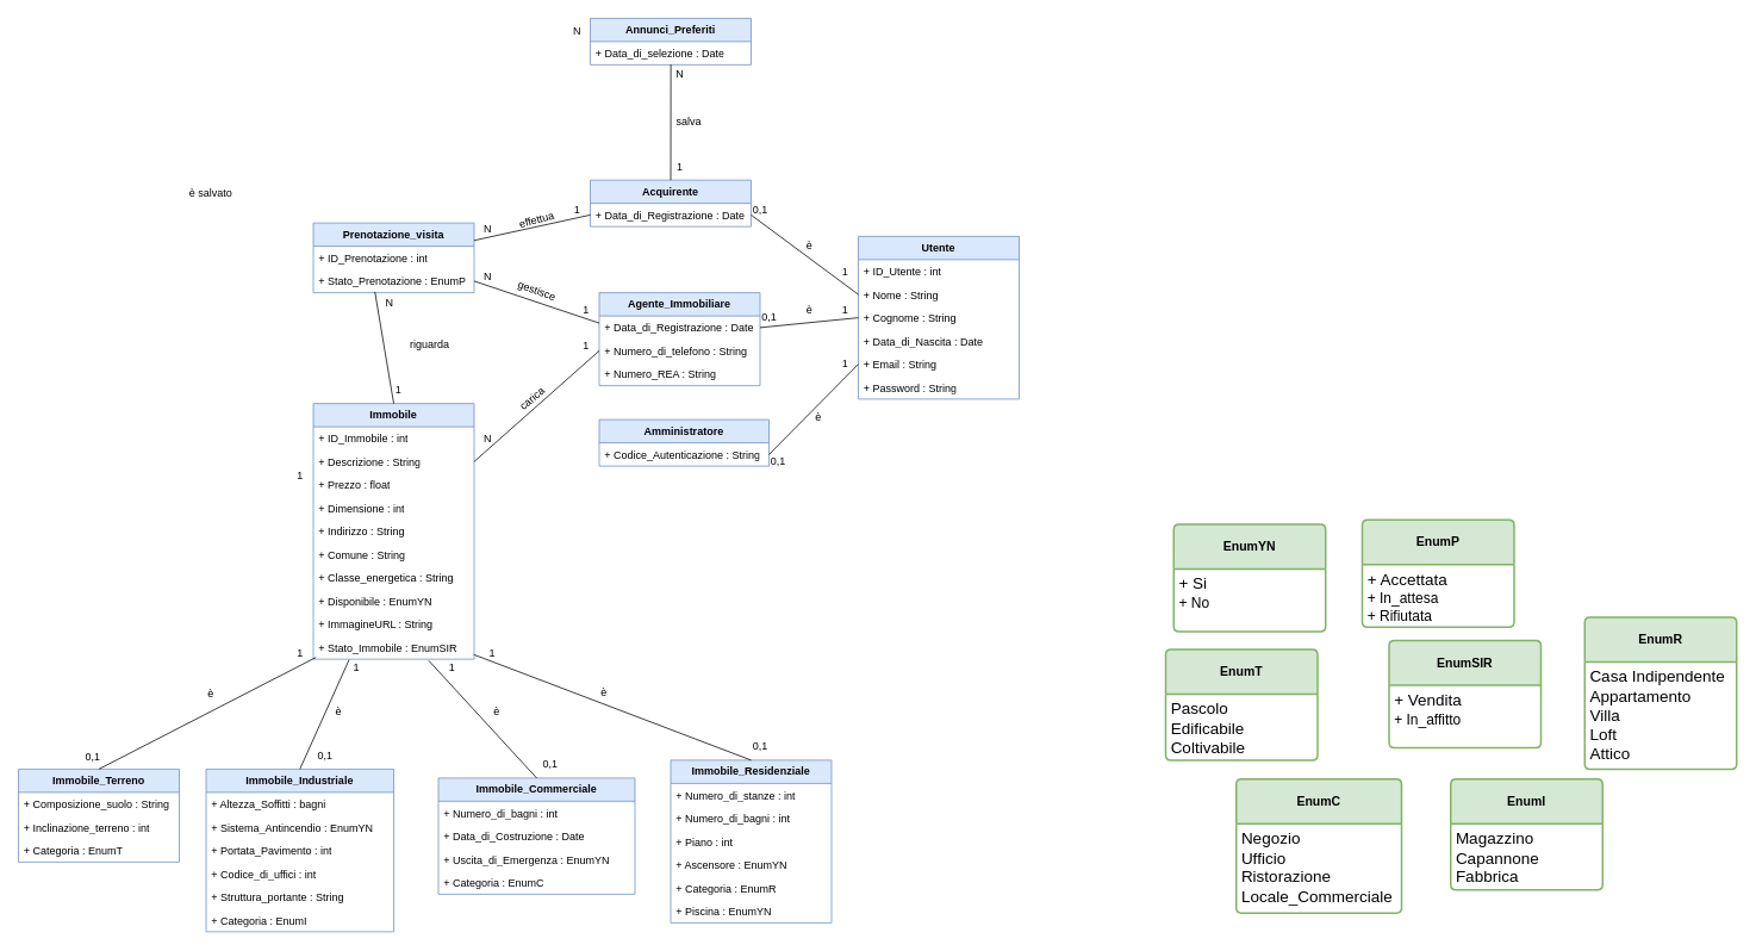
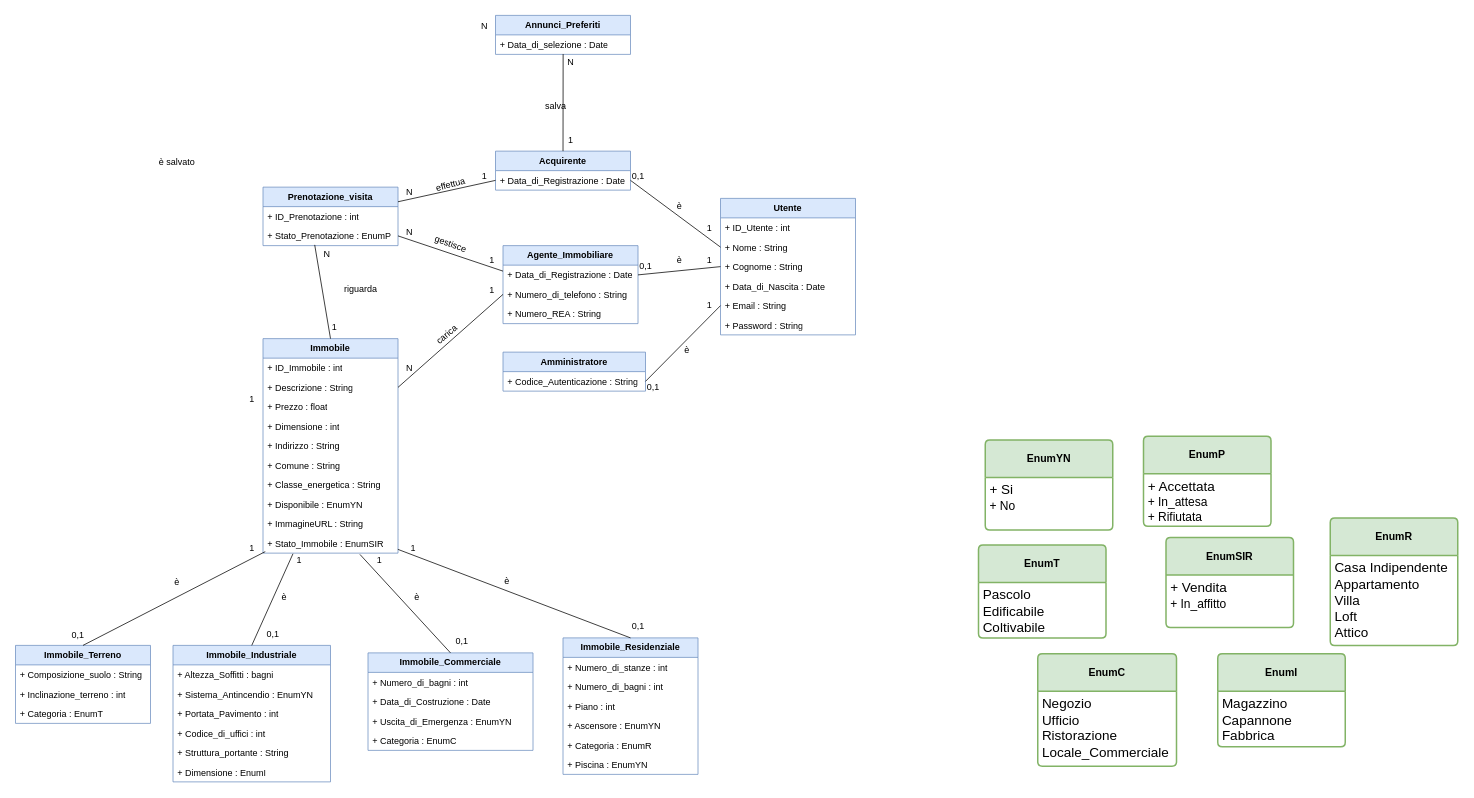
- <mxCell id="19" value="salva" style="text;html=1;align=center;verticalAlign=middle;resizable=0;points=[];autosize=1;strokeColor=none;fillColor=none;" parent="1" vertex="1"><mxGeometry x="745" y="121" width="50" height="30" as="geometry" /></mxCell>
+ <mxCell id="19" value="salva" style="text;html=1;align=center;verticalAlign=middle;resizable=0;points=[];autosize=1;strokeColor=none;fillColor=none;" parent="1" vertex="1"><mxGeometry x="715" y="126" width="50" height="30" as="geometry" /></mxCell>
- <mxCell id="39" value="+ Categoria : EnumI" style="text;strokeColor=none;fillColor=none;align=left;verticalAlign=top;spacingLeft=4;spacingRight=4;overflow=hidden;rotatable=0;points=[[0,0.5],[1,0.5]];portConstraint=eastwest;whiteSpace=wrap;html=1;" parent="33" vertex="1"><mxGeometry y="156" width="210" height="26" as="geometry" /></mxCell>
+ <mxCell id="39" value="+ Dimensione : EnumI" style="text;strokeColor=none;fillColor=none;align=left;verticalAlign=top;spacingLeft=4;spacingRight=4;overflow=hidden;rotatable=0;points=[[0,0.5],[1,0.5]];portConstraint=eastwest;whiteSpace=wrap;html=1;" parent="33" vertex="1"><mxGeometry y="156" width="210" height="26" as="geometry" /></mxCell>
